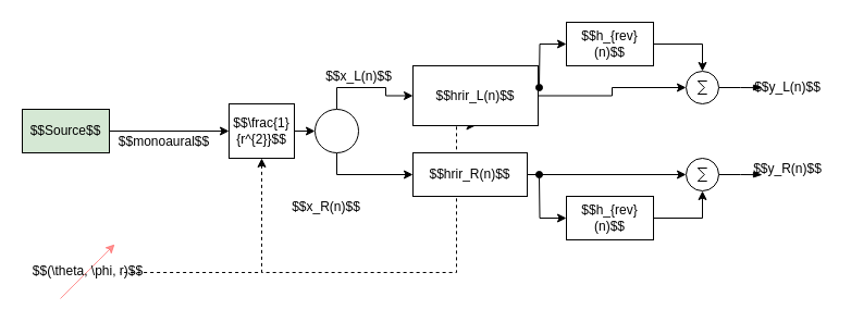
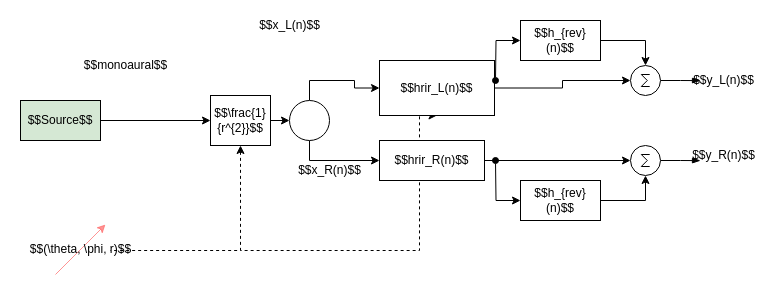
- <mxCell id="17" value="$$x_L(n)$$" style="text;html=1;align=center;verticalAlign=middle;resizable=0;points=[];autosize=1;" vertex="1" parent="1"><mxGeometry x="289" y="60" width="80" height="20" as="geometry" /></mxCell>
+ <mxCell id="17" value="$$x_L(n)$$" style="text;html=1;align=center;verticalAlign=middle;resizable=0;points=[];autosize=1;" vertex="1" parent="1"><mxGeometry x="249" y="15" width="80" height="20" as="geometry" /></mxCell>
- <mxCell id="8" value="$$monoaural$$" style="text;html=1;align=center;verticalAlign=middle;resizable=0;points=[];autosize=1;" vertex="1" parent="1"><mxGeometry x="100" y="120" width="100" height="20" as="geometry" /></mxCell>
+ <mxCell id="8" value="$$monoaural$$" style="text;html=1;align=center;verticalAlign=middle;resizable=0;points=[];autosize=1;" vertex="1" parent="1"><mxGeometry x="75" y="55" width="100" height="20" as="geometry" /></mxCell>
- <mxCell id="18" value="$$x_R(n)$$" style="text;html=1;align=center;verticalAlign=middle;resizable=0;points=[];autosize=1;" vertex="1" parent="1"><mxGeometry x="259" y="180" width="80" height="20" as="geometry" /></mxCell>
+ <mxCell id="18" value="$$x_R(n)$$" style="text;html=1;align=center;verticalAlign=middle;resizable=0;points=[];autosize=1;" vertex="1" parent="1"><mxGeometry x="289" y="160" width="80" height="20" as="geometry" /></mxCell>
